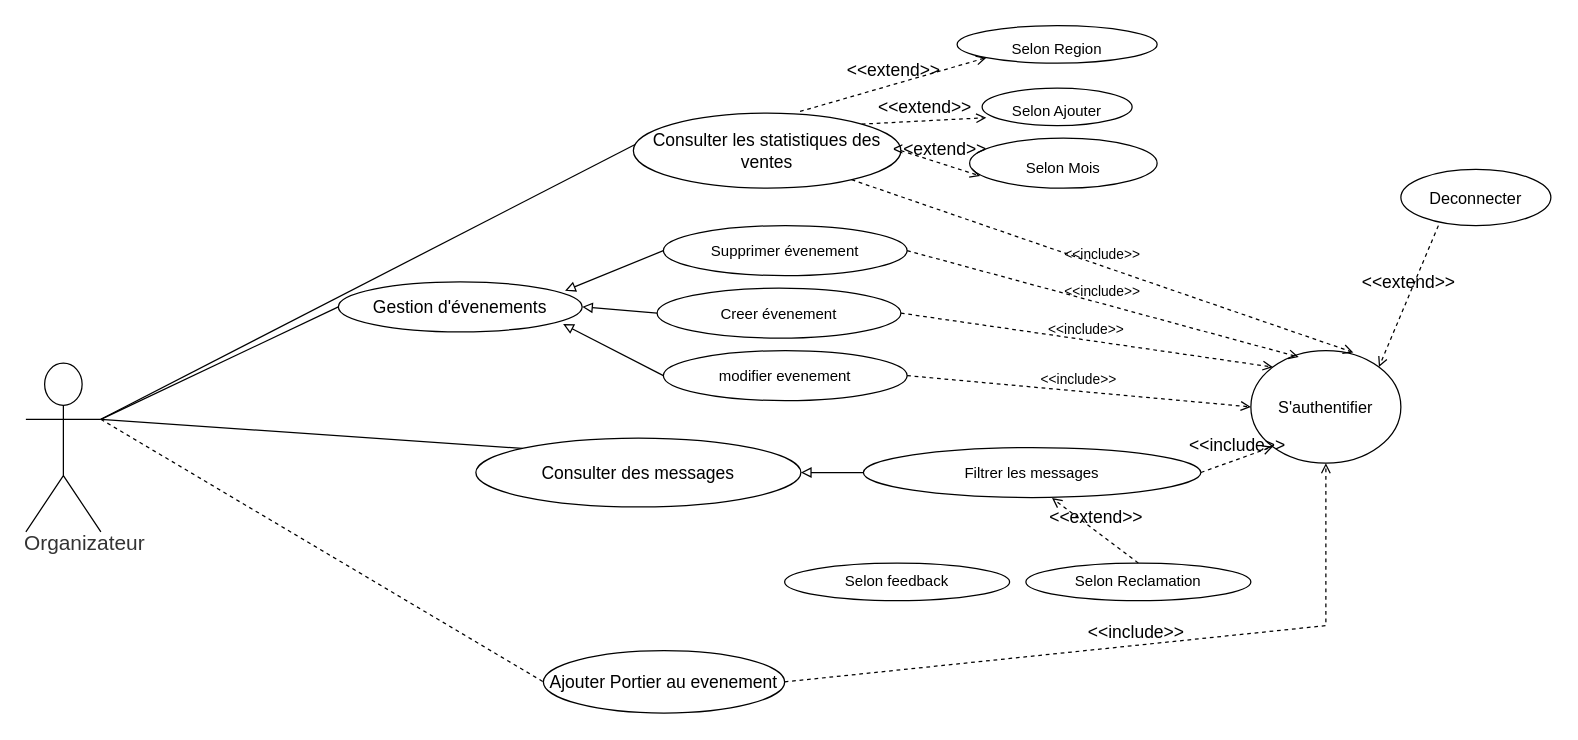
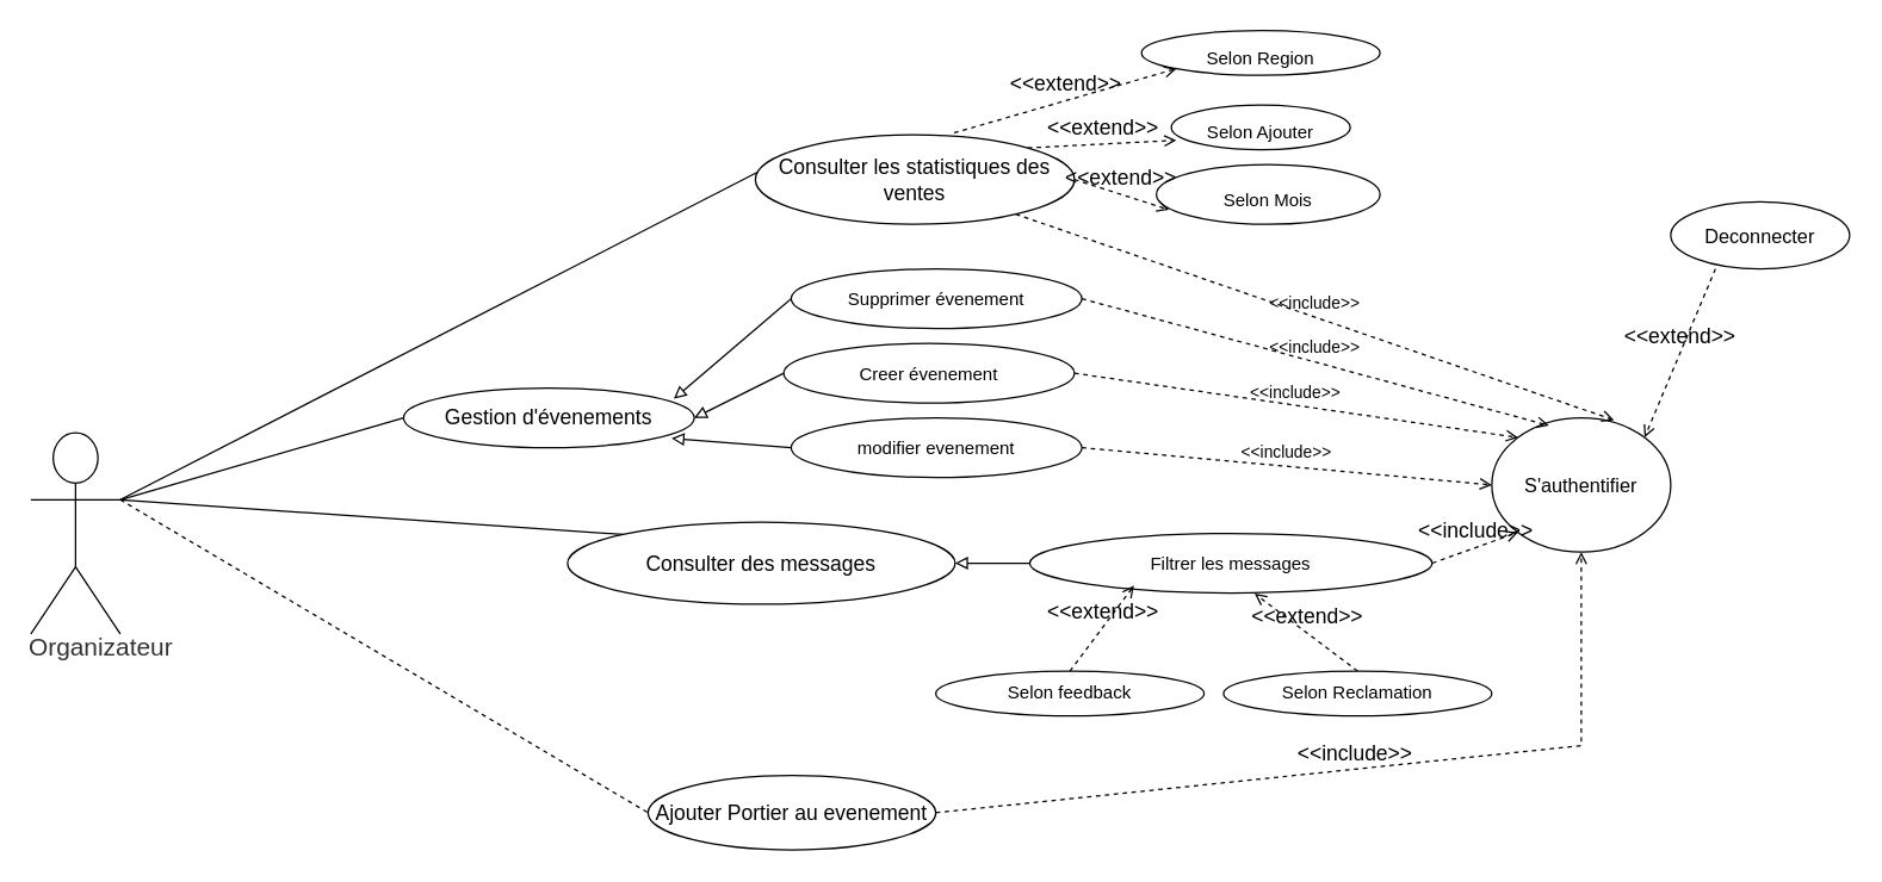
- <mxCell id="7" value="&lt;font style=&quot;font-size: 14px;&quot;&gt;Gestion d'évenements&lt;/font&gt;" style="html=1;overflow=block;blockSpacing=1;whiteSpace=wrap;ellipse;fontSize=13;spacing=3.8;strokeColor=#000000;strokeOpacity=100;rounded=1;absoluteArcSize=1;arcSize=9;strokeWidth=1;lucidId=.BitsejxpJ_f;" vertex="1" parent="1"><mxGeometry x="270" y="225" width="195" height="40" as="geometry" /></mxCell>
+ <mxCell id="7" value="&lt;font style=&quot;font-size: 14px;&quot;&gt;Gestion d'évenements&lt;/font&gt;" style="html=1;overflow=block;blockSpacing=1;whiteSpace=wrap;ellipse;fontSize=13;spacing=3.8;strokeColor=#000000;strokeOpacity=100;rounded=1;absoluteArcSize=1;arcSize=9;strokeWidth=1;lucidId=.BitsejxpJ_f;" vertex="1" parent="1"><mxGeometry x="270" y="260" width="195" height="40" as="geometry" /></mxCell>
+ <mxCell id="32" value="&amp;lt;&amp;lt;extend&amp;gt;&amp;gt;" style="html=1;verticalAlign=bottom;labelBackgroundColor=none;endArrow=open;endFill=0;dashed=1;rounded=0;fontSize=14;entryX=0.259;entryY=0.875;entryDx=0;entryDy=0;exitX=0.5;exitY=0;exitDx=0;exitDy=0;strokeWidth=1;strokeColor=#000000;entryPerimeter=0;" edge="1" parent="1" source="30" target="17"><mxGeometry width="160" relative="1" as="geometry"><mxPoint x="649.322" y="98.68" as="sourcePoint" /><mxPoint x="797.568" y="55.442" as="targetPoint" /><Array as="points" /></mxGeometry></mxCell>
